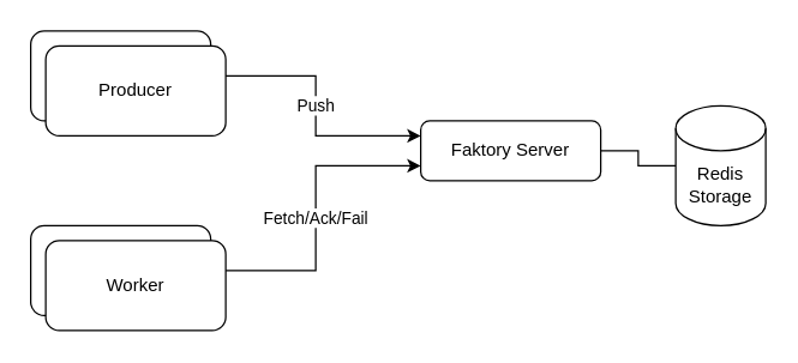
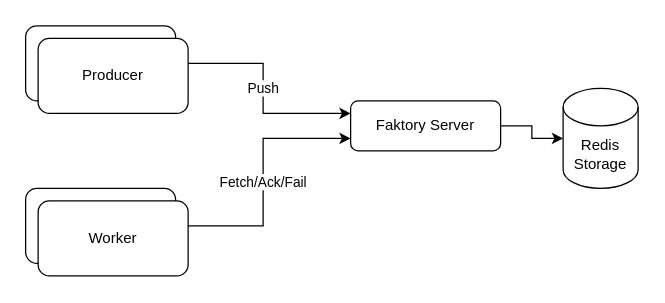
- <mxCell id="6" style="edgeStyle=orthogonalEdgeStyle;rounded=0;orthogonalLoop=1;jettySize=auto;html=1;exitX=1;exitY=0.5;exitDx=0;exitDy=0;entryX=0;entryY=0.5;entryDx=0;entryDy=0;entryPerimeter=0;endArrow=none;" edge="1" parent="1" source="7" target="8"><mxGeometry relative="1" as="geometry" /></mxCell>
+ <mxCell id="6" style="edgeStyle=orthogonalEdgeStyle;rounded=0;orthogonalLoop=1;jettySize=auto;html=1;exitX=1;exitY=0.5;exitDx=0;exitDy=0;entryX=0;entryY=0.5;entryDx=0;entryDy=0;entryPerimeter=0;" edge="1" parent="1" source="7" target="8"><mxGeometry relative="1" as="geometry" /></mxCell>
